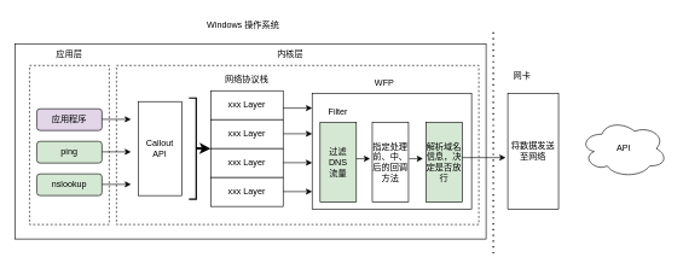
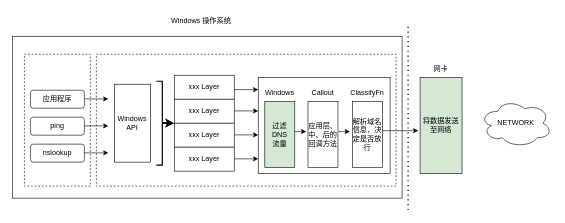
- <mxCell id="39" value="应用层" style="text;html=1;strokeColor=none;fillColor=none;align=center;verticalAlign=middle;whiteSpace=wrap;rounded=0;" parent="1" vertex="1"><mxGeometry x="65" y="60" width="60" height="30" as="geometry" /></mxCell>
- <mxCell id="38" value="内核层" style="text;html=1;strokeColor=none;fillColor=none;align=center;verticalAlign=middle;whiteSpace=wrap;rounded=0;" parent="1" vertex="1"><mxGeometry x="370" y="60" width="60" height="30" as="geometry" /></mxCell>
- <mxCell id="7" value="网卡" style="text;html=1;strokeColor=none;fillColor=none;align=center;verticalAlign=middle;whiteSpace=wrap;rounded=0;" parent="1" vertex="1"><mxGeometry x="690" y="89" width="60" height="30" as="geometry" /></mxCell>
+ <mxCell id="7" value="网卡" style="text;html=1;strokeColor=none;fillColor=none;align=center;verticalAlign=middle;whiteSpace=wrap;rounded=0;" parent="1" vertex="1"><mxGeometry x="705" y="99" width="60" height="30" as="geometry" /></mxCell>
- <mxCell id="8" value="网络协议栈" style="text;html=1;strokeColor=none;fillColor=none;align=center;verticalAlign=middle;whiteSpace=wrap;rounded=0;" parent="1" vertex="1"><mxGeometry x="305" y="95" width="70" height="30" as="geometry" /></mxCell>
- <mxCell id="13" value="WFP" style="text;html=1;strokeColor=none;fillColor=none;align=center;verticalAlign=middle;whiteSpace=wrap;rounded=0;" parent="1" vertex="1"><mxGeometry x="500" y="99" width="60" height="30" as="geometry" /></mxCell>
- <mxCell id="15" value="Filter" style="text;html=1;strokeColor=none;fillColor=none;align=center;verticalAlign=middle;whiteSpace=wrap;rounded=0;" parent="1" vertex="1"><mxGeometry x="436" y="139" width="60" height="30" as="geometry" /></mxCell>
+ <mxCell id="15" value="Windows" style="text;html=1;strokeColor=none;fillColor=none;align=center;verticalAlign=middle;whiteSpace=wrap;rounded=0;" parent="1" vertex="1"><mxGeometry x="436" y="139" width="60" height="30" as="geometry" /></mxCell>
+ <mxCell id="17" value="Callout" style="text;html=1;strokeColor=none;fillColor=none;align=center;verticalAlign=middle;whiteSpace=wrap;rounded=0;" parent="1" vertex="1"><mxGeometry x="508" y="139" width="60" height="30" as="geometry" /></mxCell>
+ <mxCell id="20" value="ClassifyFn" style="text;html=1;strokeColor=none;fillColor=none;align=center;verticalAlign=middle;whiteSpace=wrap;rounded=0;" parent="1" vertex="1"><mxGeometry x="582" y="139" width="60" height="30" as="geometry" /></mxCell>
- <mxCell id="9" value="应用程序" style="rounded=1;whiteSpace=wrap;html=1;fillColor=#e1d5e7;" parent="1" vertex="1"><mxGeometry x="50" y="150" width="90" height="30" as="geometry" /></mxCell>
+ <mxCell id="9" value="应用程序" style="rounded=1;whiteSpace=wrap;html=1;" parent="1" vertex="1"><mxGeometry x="50" y="150" width="90" height="30" as="geometry" /></mxCell>
- <mxCell id="24" value="Callout API" style="rounded=0;whiteSpace=wrap;html=1;" parent="1" vertex="1"><mxGeometry x="190" y="140" width="60" height="130" as="geometry" /></mxCell>
+ <mxCell id="24" value="Windows API" style="rounded=0;whiteSpace=wrap;html=1;" parent="1" vertex="1"><mxGeometry x="190" y="140" width="60" height="130" as="geometry" /></mxCell>
- <mxCell id="25" value="API" style="ellipse;shape=cloud;whiteSpace=wrap;html=1;" parent="1" vertex="1"><mxGeometry x="800" y="165" width="120" height="80" as="geometry" /></mxCell>
+ <mxCell id="25" value="NETWORK" style="ellipse;shape=cloud;whiteSpace=wrap;html=1;" parent="1" vertex="1"><mxGeometry x="800" y="165" width="120" height="80" as="geometry" /></mxCell>
- <mxCell id="10" value="ping" style="rounded=1;whiteSpace=wrap;html=1;fillColor=#d5e8d4;" parent="1" vertex="1"><mxGeometry x="50" y="195" width="90" height="30" as="geometry" /></mxCell>
+ <mxCell id="10" value="ping" style="rounded=1;whiteSpace=wrap;html=1;" parent="1" vertex="1"><mxGeometry x="50" y="195" width="90" height="30" as="geometry" /></mxCell>
- <mxCell id="6" value="将数据发送至网络" style="rounded=0;whiteSpace=wrap;html=1;" parent="1" vertex="1"><mxGeometry x="700" y="129" width="70" height="160" as="geometry" /></mxCell>
+ <mxCell id="6" value="将数据发送至网络" style="rounded=0;whiteSpace=wrap;html=1;fillColor=#d5e8d4;" parent="1" vertex="1"><mxGeometry x="700" y="129" width="70" height="160" as="geometry" /></mxCell>
- <mxCell id="16" value="指定处理前、中、后的回调方法" style="rounded=0;whiteSpace=wrap;html=1;" parent="1" vertex="1"><mxGeometry x="513" y="169" width="50" height="110" as="geometry" /></mxCell>
+ <mxCell id="16" value="应用层、中、后的回调方法" style="rounded=0;whiteSpace=wrap;html=1;" parent="1" vertex="1"><mxGeometry x="513" y="169" width="50" height="110" as="geometry" /></mxCell>
- <mxCell id="19" value="解析域名信息，决定是否放行" style="rounded=0;whiteSpace=wrap;html=1;fillColor=#d5e8d4;" parent="1" vertex="1"><mxGeometry x="587" y="169" width="50" height="110" as="geometry" /></mxCell>
+ <mxCell id="19" value="解析域名信息，决定是否放行" style="rounded=0;whiteSpace=wrap;html=1;" parent="1" vertex="1"><mxGeometry x="587" y="169" width="50" height="110" as="geometry" /></mxCell>
- <mxCell id="11" value="nslookup" style="rounded=1;whiteSpace=wrap;html=1;fillColor=#d5e8d4;" parent="1" vertex="1"><mxGeometry x="50" y="240" width="90" height="30" as="geometry" /></mxCell>
+ <mxCell id="11" value="nslookup" style="rounded=1;whiteSpace=wrap;html=1;" parent="1" vertex="1"><mxGeometry x="50" y="240" width="90" height="30" as="geometry" /></mxCell>
